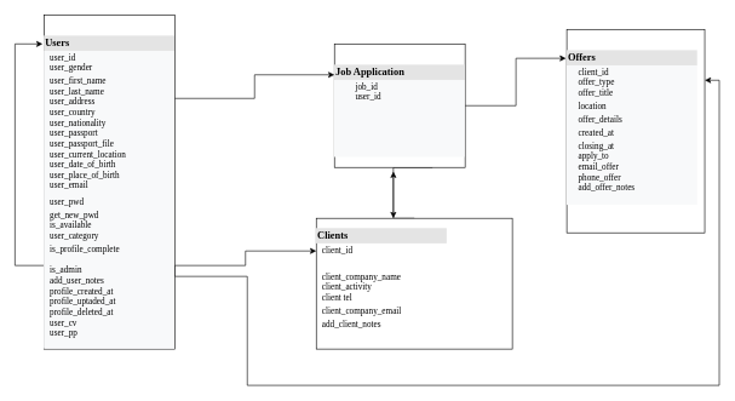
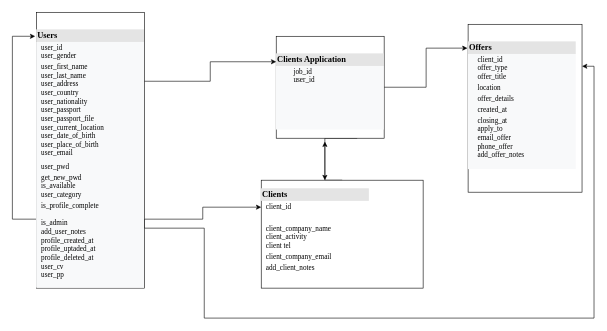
- <mxCell id="12" value="&lt;br&gt;&lt;br&gt;&lt;div style=&quot;color: rgb(0 , 0 , 0) ; font-family: &amp;#34;verdana&amp;#34; ; font-style: normal ; letter-spacing: normal ; text-align: left ; text-indent: 0px ; text-transform: none ; word-spacing: 0px ; box-sizing: border-box ; width: 180px ; background: rgb(228 , 228 , 228) ; padding: 2px ; font-size: 14px&quot;&gt;&lt;b&gt;&lt;font style=&quot;font-size: 14px&quot;&gt;Job Application&lt;/font&gt;&lt;/b&gt;&lt;/div&gt;&lt;table cellpadding=&quot;2&quot; cellspacing=&quot;0&quot; style=&quot;color: rgb(0 , 0 , 0) ; font-family: &amp;#34;verdana&amp;#34; ; font-style: normal ; font-weight: 400 ; letter-spacing: normal ; text-align: left ; text-transform: none ; word-spacing: 0px ; background-color: rgb(248 , 249 , 250) ; width: 180px&quot;&gt;&lt;tbody&gt;&lt;tr&gt;&lt;td&gt;&lt;span style=&quot;white-space: pre&quot;&gt; &lt;/span&gt;&lt;br&gt;&lt;/td&gt;&lt;td&gt;job_id&lt;br&gt;user_id&lt;/td&gt;&lt;/tr&gt;&lt;tr&gt;&lt;td&gt;&lt;br&gt;&lt;/td&gt;&lt;td&gt;&lt;br&gt;&lt;/td&gt;&lt;/tr&gt;&lt;tr&gt;&lt;td&gt;&lt;/td&gt;&lt;td&gt;&lt;/td&gt;&lt;/tr&gt;&lt;tr&gt;&lt;td&gt;&lt;br&gt;&lt;/td&gt;&lt;td&gt;&lt;br&gt;&lt;/td&gt;&lt;/tr&gt;&lt;tr&gt;&lt;td&gt;&lt;/td&gt;&lt;td&gt;&lt;br&gt;&lt;br&gt;&lt;/td&gt;&lt;/tr&gt;&lt;/tbody&gt;&lt;/table&gt;" style="verticalAlign=top;align=left;overflow=fill;html=1;rounded=0;shadow=0;comic=0;labelBackgroundColor=none;strokeWidth=1;fontFamily=Verdana;fontSize=12" vertex="1" parent="1"><mxGeometry x="460" y="60" width="180" height="170" as="geometry" /></mxCell>
+ <mxCell id="12" value="&lt;br&gt;&lt;br&gt;&lt;div style=&quot;color: rgb(0 , 0 , 0) ; font-family: &amp;#34;verdana&amp;#34; ; font-style: normal ; letter-spacing: normal ; text-align: left ; text-indent: 0px ; text-transform: none ; word-spacing: 0px ; box-sizing: border-box ; width: 180px ; background: rgb(228 , 228 , 228) ; padding: 2px ; font-size: 14px&quot;&gt;&lt;b&gt;&lt;font style=&quot;font-size: 14px&quot;&gt;Clients Application&lt;/font&gt;&lt;/b&gt;&lt;/div&gt;&lt;table cellpadding=&quot;2&quot; cellspacing=&quot;0&quot; style=&quot;color: rgb(0 , 0 , 0) ; font-family: &amp;#34;verdana&amp;#34; ; font-style: normal ; font-weight: 400 ; letter-spacing: normal ; text-align: left ; text-transform: none ; word-spacing: 0px ; background-color: rgb(248 , 249 , 250) ; width: 180px&quot;&gt;&lt;tbody&gt;&lt;tr&gt;&lt;td&gt;&lt;span style=&quot;white-space: pre&quot;&gt; &lt;/span&gt;&lt;br&gt;&lt;/td&gt;&lt;td&gt;job_id&lt;br&gt;user_id&lt;/td&gt;&lt;/tr&gt;&lt;tr&gt;&lt;td&gt;&lt;br&gt;&lt;/td&gt;&lt;td&gt;&lt;br&gt;&lt;/td&gt;&lt;/tr&gt;&lt;tr&gt;&lt;td&gt;&lt;/td&gt;&lt;td&gt;&lt;/td&gt;&lt;/tr&gt;&lt;tr&gt;&lt;td&gt;&lt;br&gt;&lt;/td&gt;&lt;td&gt;&lt;br&gt;&lt;/td&gt;&lt;/tr&gt;&lt;tr&gt;&lt;td&gt;&lt;/td&gt;&lt;td&gt;&lt;br&gt;&lt;br&gt;&lt;/td&gt;&lt;/tr&gt;&lt;/tbody&gt;&lt;/table&gt;" style="verticalAlign=top;align=left;overflow=fill;html=1;rounded=0;shadow=0;comic=0;labelBackgroundColor=none;strokeWidth=1;fontFamily=Verdana;fontSize=12" vertex="1" parent="1"><mxGeometry x="460" y="60" width="180" height="170" as="geometry" /></mxCell>
